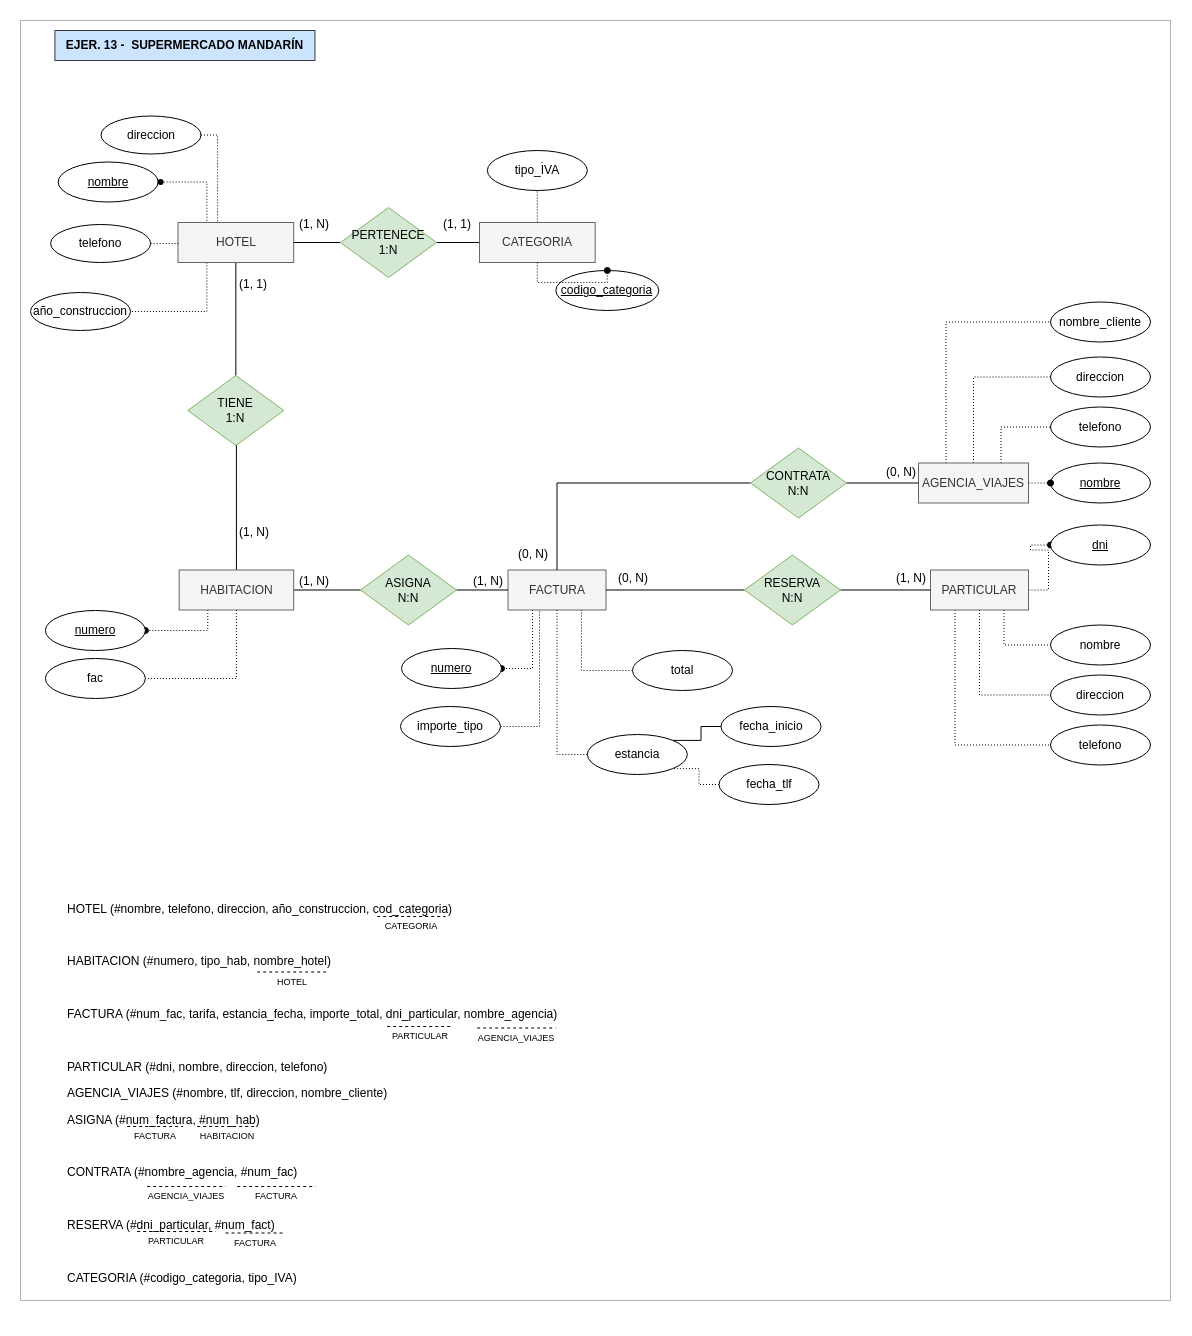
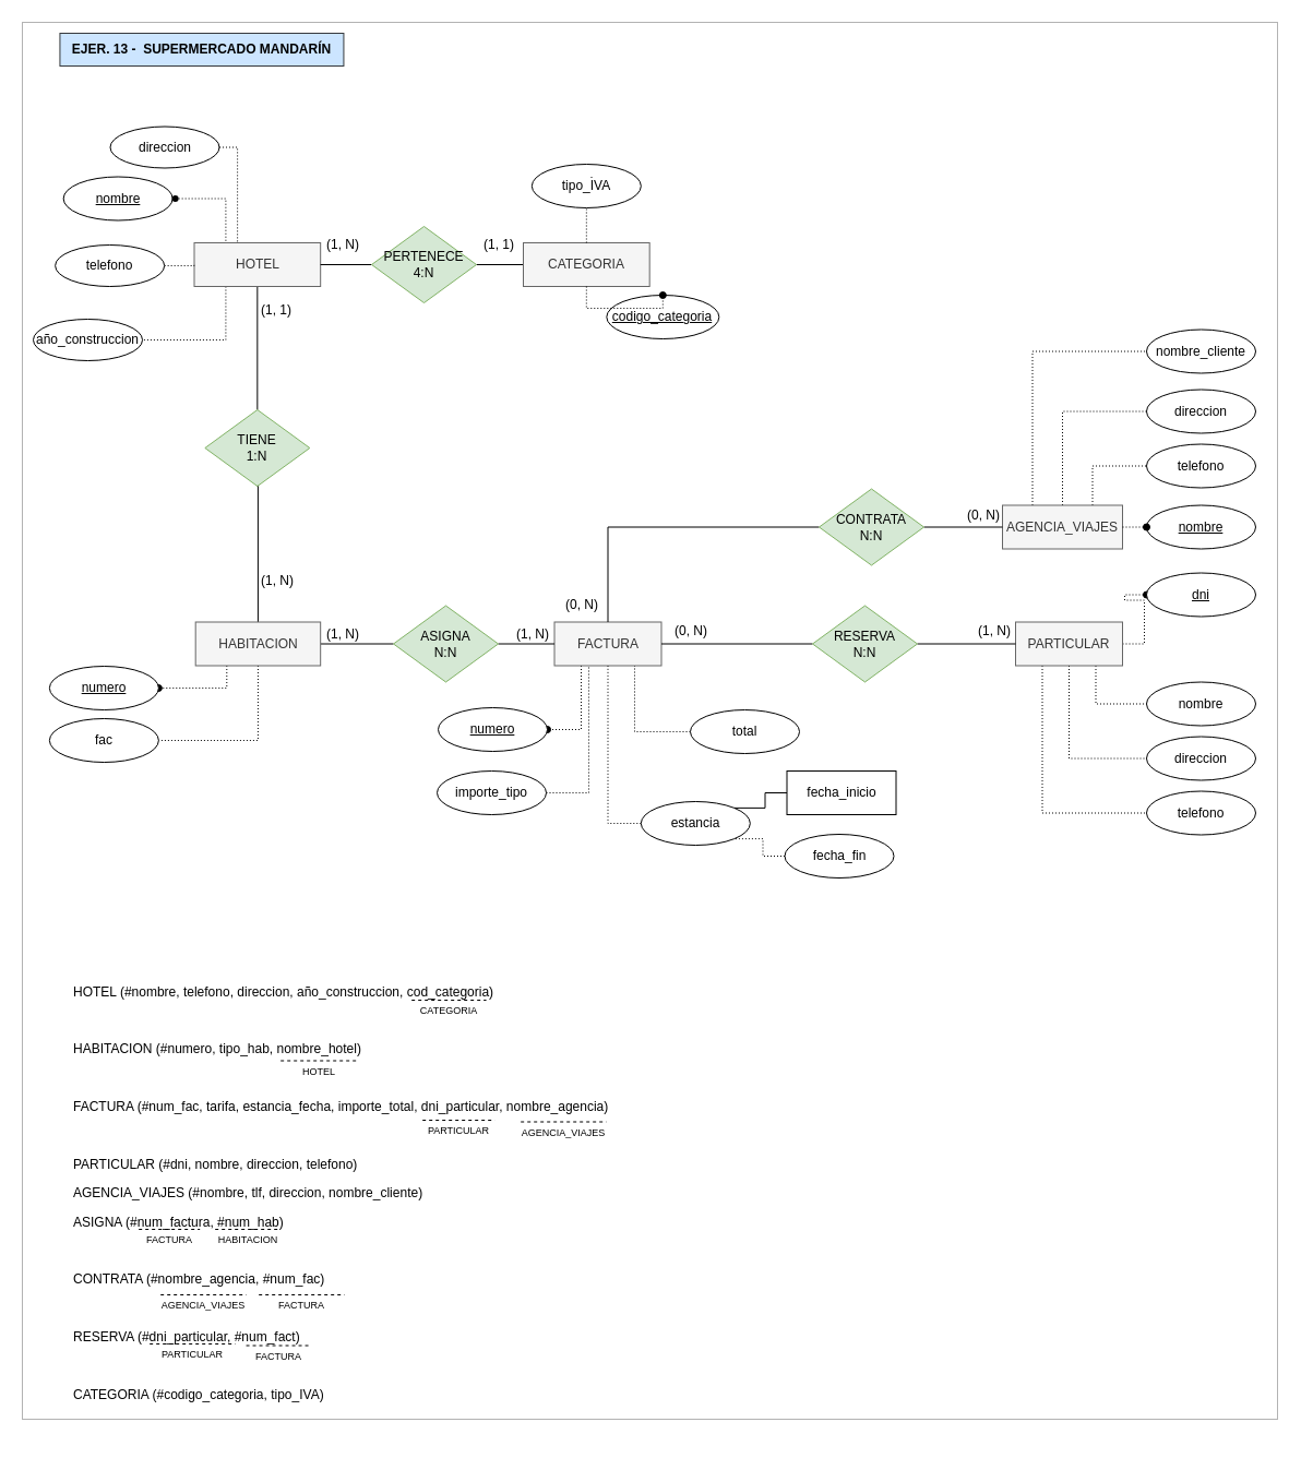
- <mxCell id="72" value="PERTENECE&lt;br&gt;1:N" style="shape=rhombus;perimeter=rhombusPerimeter;whiteSpace=wrap;html=1;align=center;fillColor=#d5e8d4;strokeColor=#82b366;" vertex="1" parent="1"><mxGeometry x="340" y="207" width="96" height="70" as="geometry" /></mxCell>
+ <mxCell id="72" value="PERTENECE&lt;br&gt;4:N" style="shape=rhombus;perimeter=rhombusPerimeter;whiteSpace=wrap;html=1;align=center;fillColor=#d5e8d4;strokeColor=#82b366;" vertex="1" parent="1"><mxGeometry x="340" y="207" width="96" height="70" as="geometry" /></mxCell>
- <mxCell id="82" value="fecha_inicio" style="ellipse;whiteSpace=wrap;html=1;align=center;" vertex="1" parent="1"><mxGeometry x="720.5" y="706" width="100" height="40" as="geometry" /></mxCell>
+ <mxCell id="82" value="fecha_inicio" style="whiteSpace=wrap;html=1;align=center;rounded=0;" vertex="1" parent="1"><mxGeometry x="720.5" y="706" width="100" height="40" as="geometry" /></mxCell>
- <mxCell id="84" value="fecha_tlf" style="ellipse;whiteSpace=wrap;html=1;align=center;" vertex="1" parent="1"><mxGeometry x="718.5" y="764" width="100" height="40" as="geometry" /></mxCell>
+ <mxCell id="84" value="fecha_fin" style="ellipse;whiteSpace=wrap;html=1;align=center;" vertex="1" parent="1"><mxGeometry x="718.5" y="764" width="100" height="40" as="geometry" /></mxCell>
